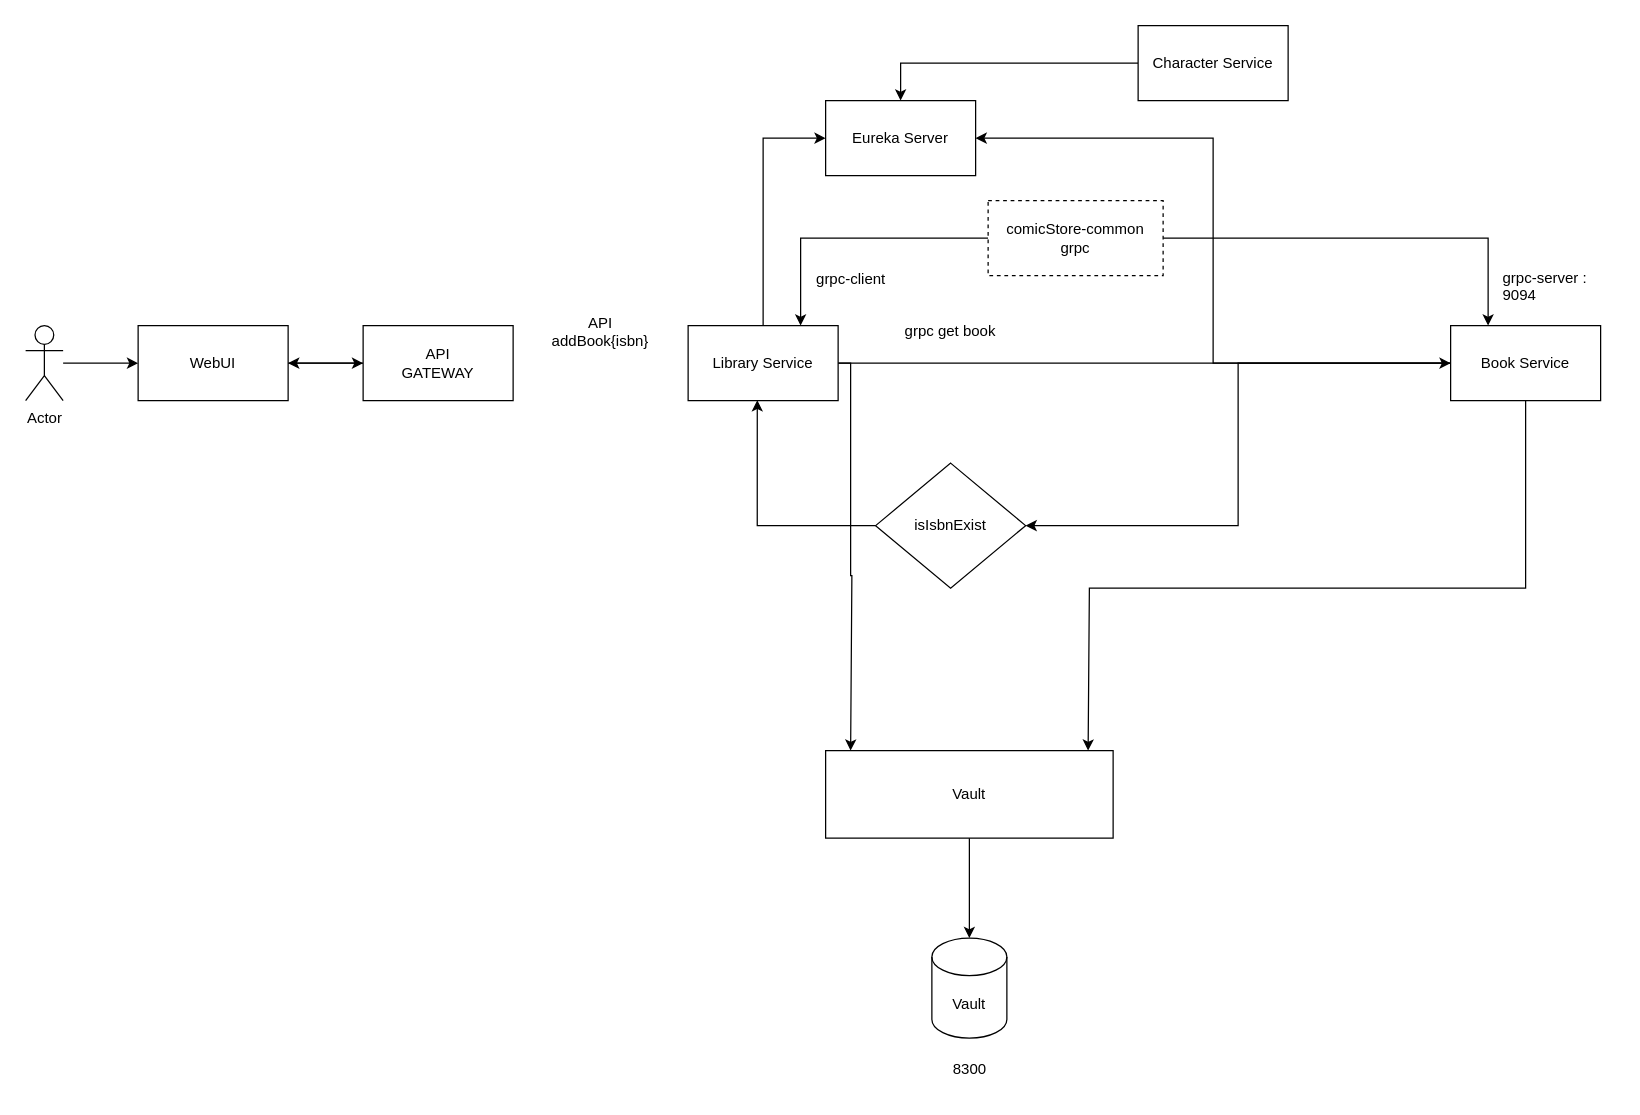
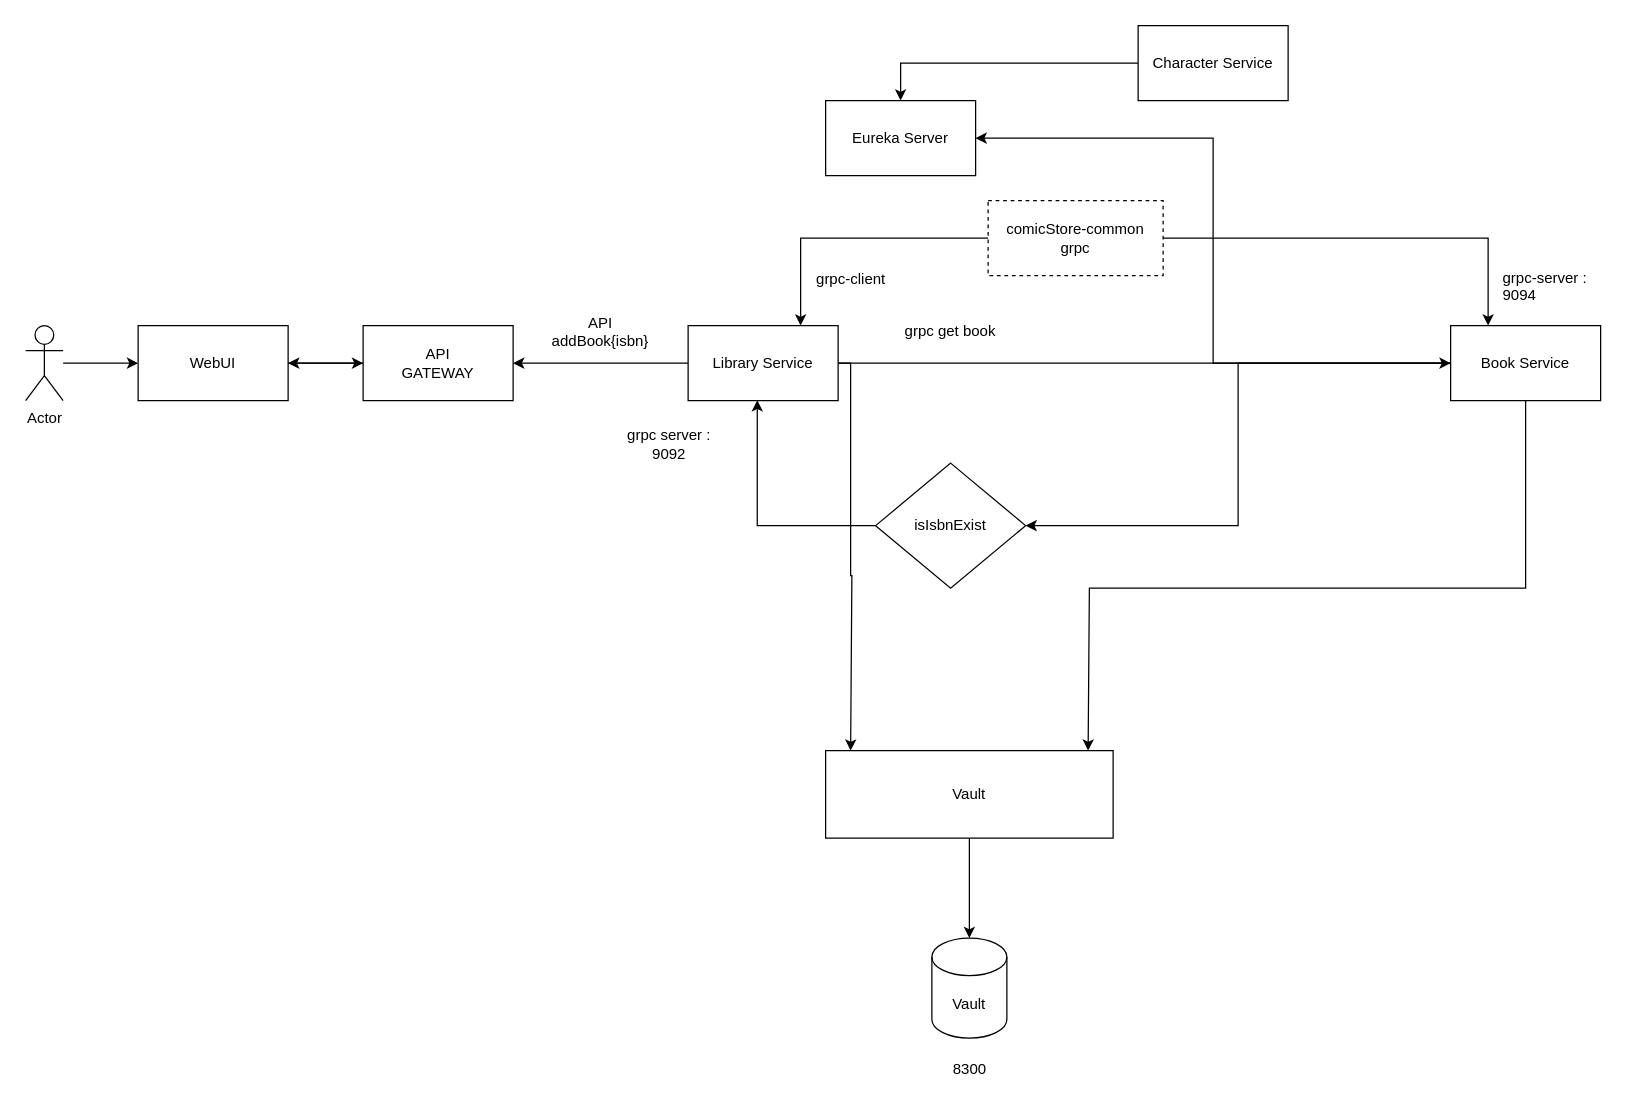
- <mxCell id="8" style="edgeStyle=orthogonalEdgeStyle;rounded=0;orthogonalLoop=1;jettySize=auto;html=1;entryX=0;entryY=0.5;entryDx=0;entryDy=0;" parent="1" source="11" target="13" edge="1"><mxGeometry relative="1" as="geometry" /></mxCell>
+ <mxCell id="8" style="edgeStyle=orthogonalEdgeStyle;rounded=0;orthogonalLoop=1;jettySize=auto;html=1;" parent="1" source="11" target="7" edge="1"><mxGeometry relative="1" as="geometry" /></mxCell>
+ <mxCell id="32" value="grpc server : 9092" style="text;html=1;strokeColor=none;fillColor=none;align=center;verticalAlign=middle;whiteSpace=wrap;rounded=0;" vertex="1" parent="1"><mxGeometry x="490" y="330" width="90" height="50" as="geometry" /></mxCell>
